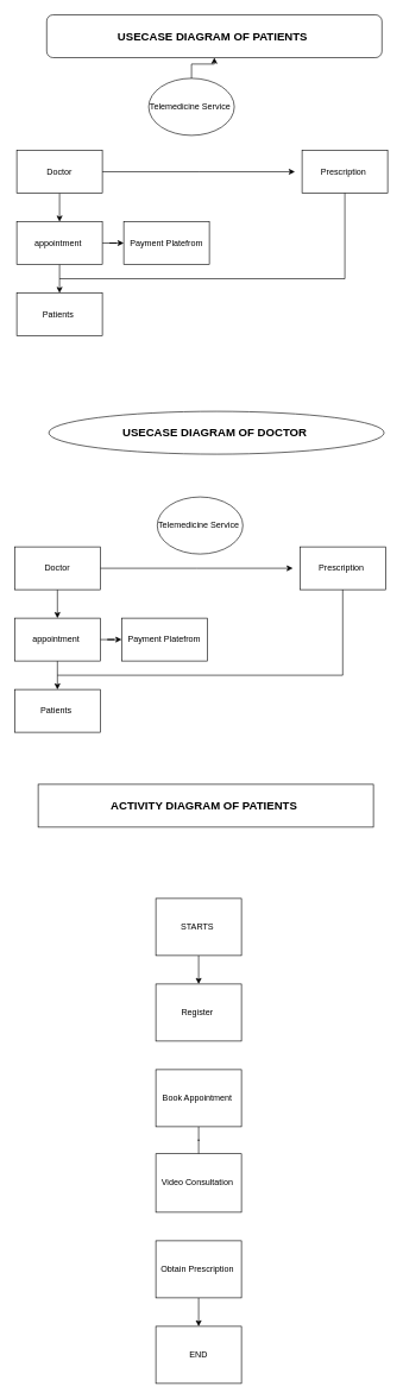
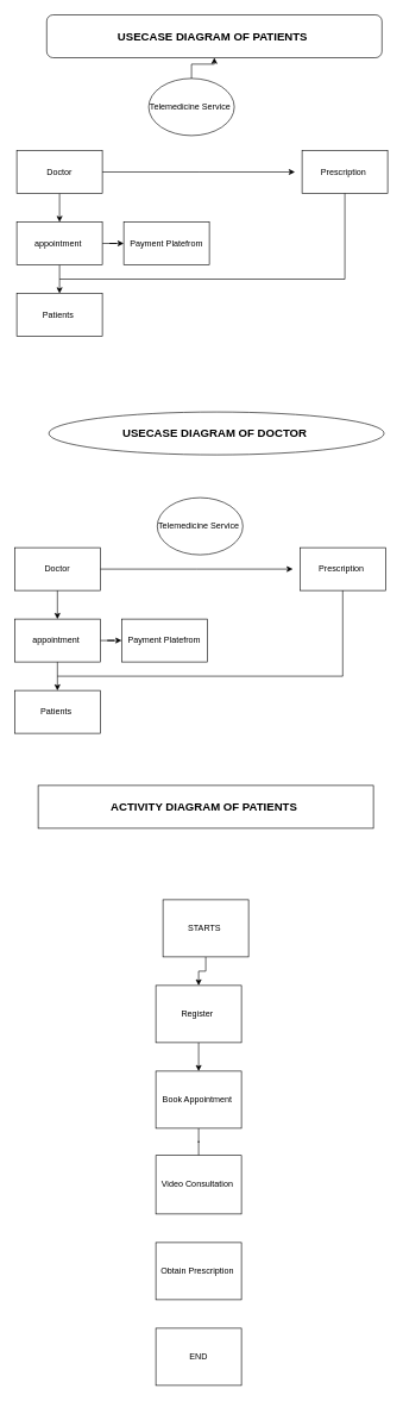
- <mxCell id="31" value="STARTS&amp;nbsp;" style="rounded=0;whiteSpace=wrap;html=1;" vertex="1" parent="1"><mxGeometry x="218" y="1259" width="120" height="80" as="geometry" /></mxCell>
+ <mxCell id="31" value="STARTS&amp;nbsp;" style="rounded=0;whiteSpace=wrap;html=1;" vertex="1" parent="1"><mxGeometry x="228" y="1259" width="120" height="80" as="geometry" /></mxCell>
+ <mxCell id="32" value="" style="edgeStyle=orthogonalEdgeStyle;rounded=0;orthogonalLoop=1;jettySize=auto;html=1;" edge="1" parent="1" source="33" target="35"><mxGeometry relative="1" as="geometry" /></mxCell>
- <mxCell id="37" value="" style="edgeStyle=orthogonalEdgeStyle;rounded=0;orthogonalLoop=1;jettySize=auto;html=1;" edge="1" parent="1" source="38" target="39"><mxGeometry relative="1" as="geometry" /></mxCell>
